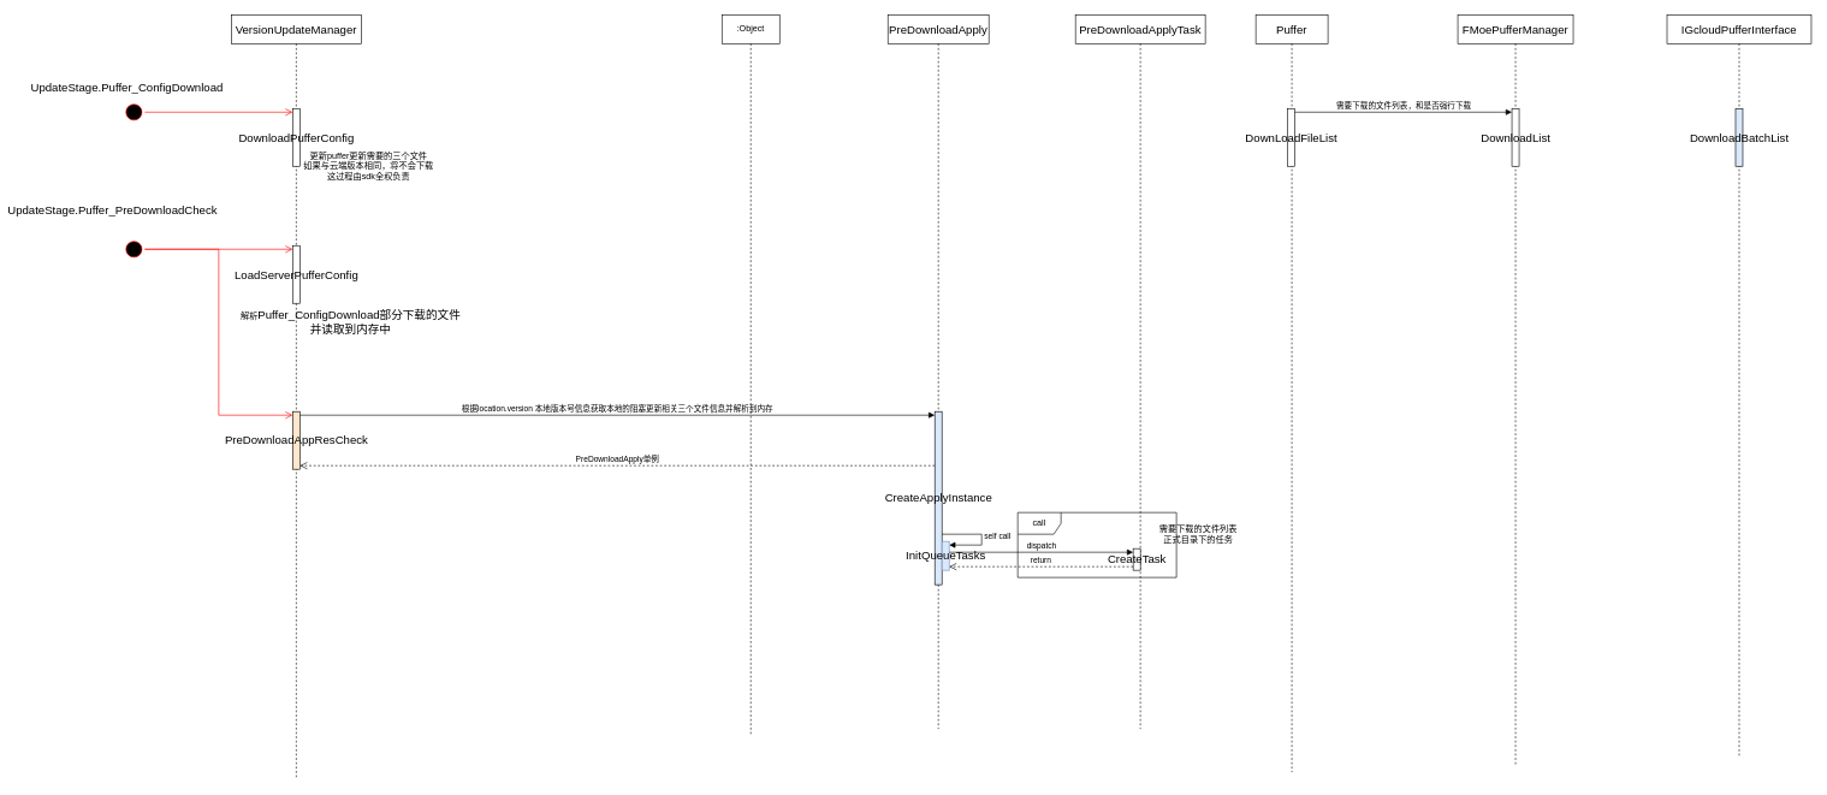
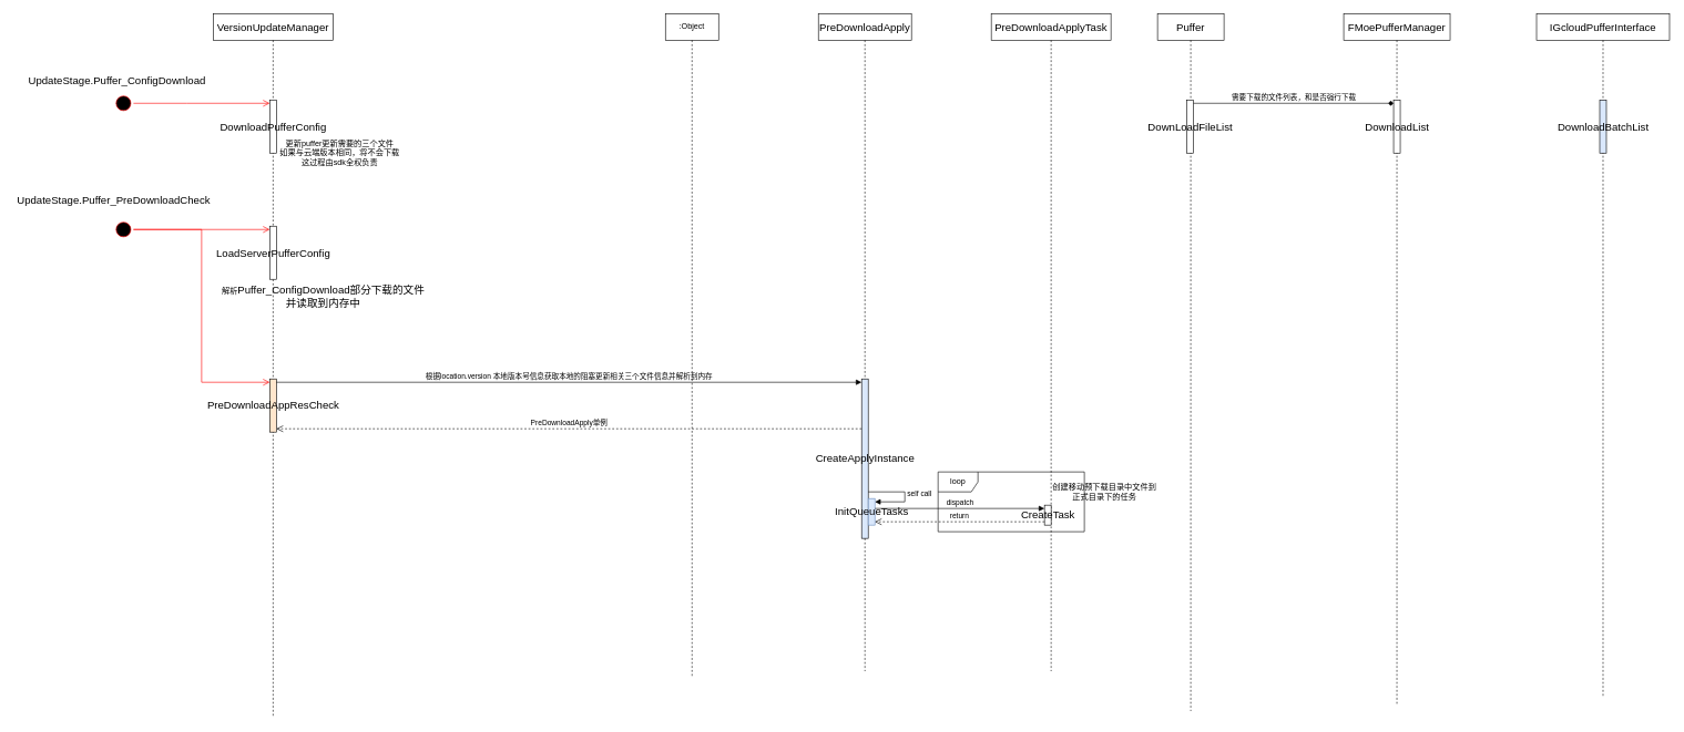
- <mxCell id="13" value="需要下载的文件列表，和是否强行下载" style="html=1;verticalAlign=bottom;endArrow=block;curved=0;rounded=0;entryX=0;entryY=0;entryDx=0;entryDy=5;exitX=1;exitY=0;exitDx=0;exitDy=5;exitPerimeter=0;fontFamily=Helvetica;fontColor=default;labelBackgroundColor=none;" edge="1" target="12" parent="1" source="10"><mxGeometry x="0.002" relative="1" as="geometry"><mxPoint x="2030" y="155" as="sourcePoint" /><mxPoint as="offset" /></mxGeometry></mxCell>
+ <mxCell id="13" value="需要下载的文件列表，和是否强行下载" style="html=1;verticalAlign=bottom;endArrow=diamond;curved=0;rounded=0;entryX=0;entryY=0;entryDx=0;entryDy=5;exitX=1;exitY=0;exitDx=0;exitDy=5;exitPerimeter=0;fontFamily=Helvetica;fontColor=default;labelBackgroundColor=none;" edge="1" target="12" parent="1" source="10"><mxGeometry x="0.002" relative="1" as="geometry"><mxPoint x="2030" y="155" as="sourcePoint" /><mxPoint as="offset" /></mxGeometry></mxCell>
- <mxCell id="18" value="&lt;div style=&quot;&quot;&gt;&lt;div style=&quot;font-size: 12pt;&quot;&gt;&lt;span style=&quot;&quot;&gt;UpdateStage&lt;/span&gt;.&lt;span style=&quot;&quot;&gt;Puffer_PreDownloadCheck&lt;/span&gt;&lt;/div&gt;&lt;/div&gt;" style="text;html=1;align=center;verticalAlign=middle;resizable=0;points=[];autosize=1;strokeColor=none;fillColor=none;fontFamily=Helvetica;fontColor=default;labelBackgroundColor=none;" vertex="1" parent="1"><mxGeometry x="5" y="260" width="300" height="60" as="geometry" /></mxCell>
+ <mxCell id="18" value="&lt;div style=&quot;&quot;&gt;&lt;div style=&quot;font-size: 12pt;&quot;&gt;&lt;span style=&quot;&quot;&gt;UpdateStage&lt;/span&gt;.&lt;span style=&quot;&quot;&gt;Puffer_PreDownloadCheck&lt;/span&gt;&lt;/div&gt;&lt;/div&gt;" style="text;html=1;align=center;verticalAlign=middle;resizable=0;points=[];autosize=1;strokeColor=none;fillColor=none;fontFamily=Helvetica;fontColor=default;labelBackgroundColor=none;" vertex="1" parent="1"><mxGeometry x="20" y="270" width="300" height="60" as="geometry" /></mxCell>
- <mxCell id="33" value="call" style="shape=umlFrame;whiteSpace=wrap;html=1;pointerEvents=0;fontFamily=Helvetica;fontColor=default;labelBackgroundColor=none;" vertex="1" parent="1"><mxGeometry x="1410" y="710" width="220" height="90" as="geometry" /></mxCell>
+ <mxCell id="33" value="loop" style="shape=umlFrame;whiteSpace=wrap;html=1;pointerEvents=0;fontFamily=Helvetica;fontColor=default;labelBackgroundColor=none;" vertex="1" parent="1"><mxGeometry x="1410" y="710" width="220" height="90" as="geometry" /></mxCell>
- <mxCell id="34" value="需要下载的文件列表&lt;div&gt;正式目录下的任务&lt;/div&gt;" style="text;html=1;align=center;verticalAlign=middle;resizable=0;points=[];autosize=1;strokeColor=none;fillColor=none;fontFamily=Helvetica;fontColor=default;labelBackgroundColor=none;" vertex="1" parent="1"><mxGeometry x="1570" y="720" width="180" height="40" as="geometry" /></mxCell>
+ <mxCell id="34" value="创建移动预下载目录中文件到&lt;div&gt;正式目录下的任务&lt;/div&gt;" style="text;html=1;align=center;verticalAlign=middle;resizable=0;points=[];autosize=1;strokeColor=none;fillColor=none;fontFamily=Helvetica;fontColor=default;labelBackgroundColor=none;" vertex="1" parent="1"><mxGeometry x="1570" y="720" width="180" height="40" as="geometry" /></mxCell>
